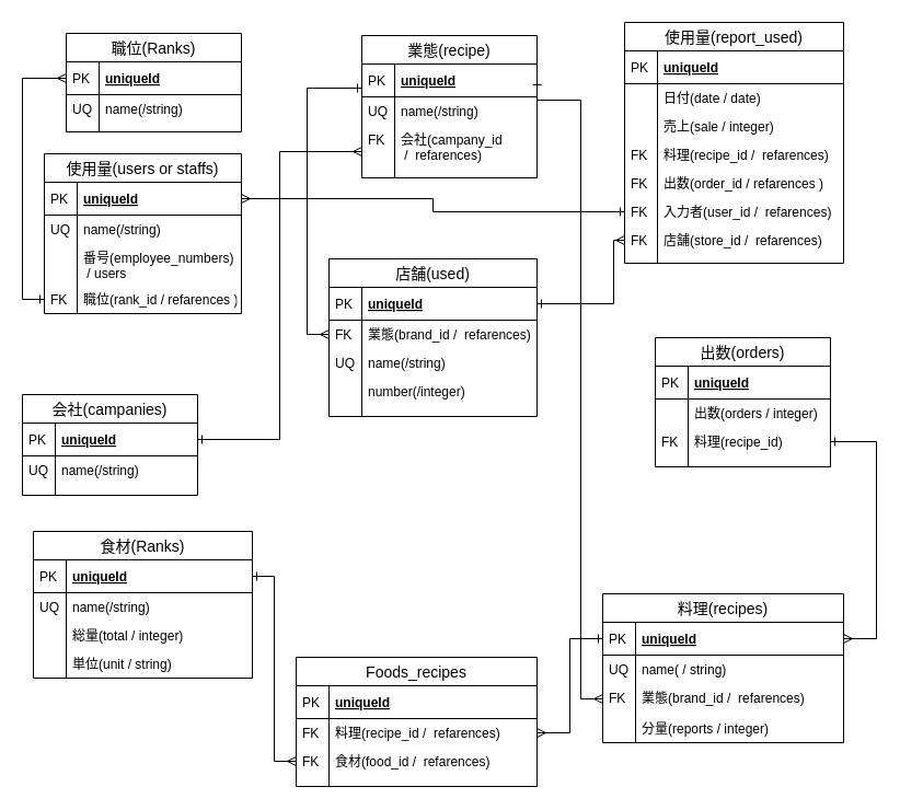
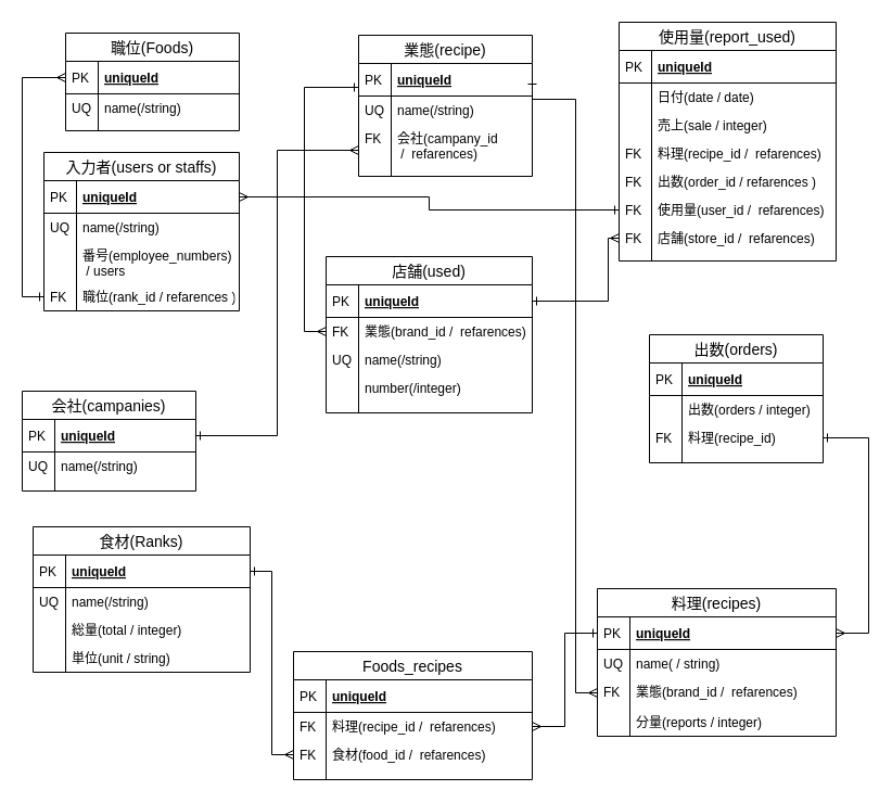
- <mxCell id="18" value="職位(Ranks)" style="swimlane;fontStyle=0;childLayout=stackLayout;horizontal=1;startSize=26;horizontalStack=0;resizeParent=1;resizeParentMax=0;resizeLast=0;collapsible=1;marginBottom=0;align=center;fontSize=14;" parent="1" vertex="1"><mxGeometry x="60" y="30" width="160" height="90" as="geometry" /></mxCell>
+ <mxCell id="18" value="職位(Foods)" style="swimlane;fontStyle=0;childLayout=stackLayout;horizontal=1;startSize=26;horizontalStack=0;resizeParent=1;resizeParentMax=0;resizeLast=0;collapsible=1;marginBottom=0;align=center;fontSize=14;" parent="1" vertex="1"><mxGeometry x="60" y="30" width="160" height="90" as="geometry" /></mxCell>
- <mxCell id="25" value="使用量(users or staffs)" style="swimlane;fontStyle=0;childLayout=stackLayout;horizontal=1;startSize=26;horizontalStack=0;resizeParent=1;resizeParentMax=0;resizeLast=0;collapsible=1;marginBottom=0;align=center;fontSize=14;" parent="1" vertex="1"><mxGeometry x="40" y="140" width="180" height="146" as="geometry" /></mxCell>
+ <mxCell id="25" value="入力者(users or staffs)" style="swimlane;fontStyle=0;childLayout=stackLayout;horizontal=1;startSize=26;horizontalStack=0;resizeParent=1;resizeParentMax=0;resizeLast=0;collapsible=1;marginBottom=0;align=center;fontSize=14;" parent="1" vertex="1"><mxGeometry x="40" y="140" width="180" height="146" as="geometry" /></mxCell>
- <mxCell id="99" value="入力者(user_id /  refarences)" style="shape=partialRectangle;top=0;left=0;right=0;bottom=0;align=left;verticalAlign=top;fillColor=none;spacingLeft=34;spacingRight=4;overflow=hidden;rotatable=0;points=[[0,0.5],[1,0.5]];portConstraint=eastwest;dropTarget=0;fontSize=12;" parent="88" vertex="1"><mxGeometry y="160" width="200" height="26" as="geometry" /></mxCell>
+ <mxCell id="99" value="使用量(user_id /  refarences)" style="shape=partialRectangle;top=0;left=0;right=0;bottom=0;align=left;verticalAlign=top;fillColor=none;spacingLeft=34;spacingRight=4;overflow=hidden;rotatable=0;points=[[0,0.5],[1,0.5]];portConstraint=eastwest;dropTarget=0;fontSize=12;" parent="88" vertex="1"><mxGeometry y="160" width="200" height="26" as="geometry" /></mxCell>
